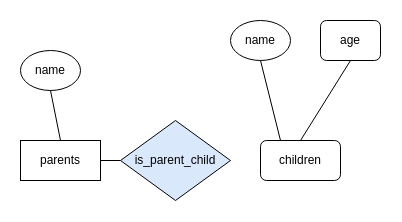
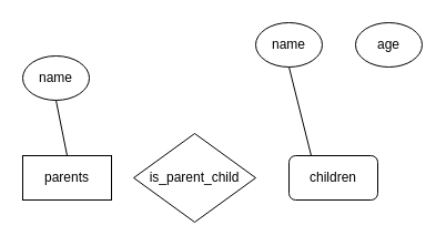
- <mxCell id="9" value="age" style="whiteSpace=wrap;html=1;rounded=1;" vertex="1" parent="1"><mxGeometry x="320" y="20" width="60" height="40" as="geometry" /></mxCell>
+ <mxCell id="9" value="age" style="ellipse;whiteSpace=wrap;html=1;" vertex="1" parent="1"><mxGeometry x="320" y="20" width="60" height="40" as="geometry" /></mxCell>
- <mxCell id="10" value="" style="endArrow=none;html=1;rounded=0;exitX=0.5;exitY=0;exitDx=0;exitDy=0;entryX=0.5;entryY=1;entryDx=0;entryDy=0;" edge="1" parent="1" source="3" target="9"><mxGeometry width="50" height="50" relative="1" as="geometry"><mxPoint x="184" y="150" as="sourcePoint" /><mxPoint x="174" y="90" as="targetPoint" /></mxGeometry></mxCell>
- <mxCell id="6" value="" style="endArrow=none;html=1;rounded=0;exitX=1;exitY=0.5;exitDx=0;exitDy=0;" edge="1" parent="1" source="2" target="11"><mxGeometry width="50" height="50" relative="1" as="geometry"><mxPoint x="170" y="210" as="sourcePoint" /><mxPoint x="140" y="260" as="targetPoint" /></mxGeometry></mxCell>
- <mxCell id="11" value="is_parent_child" style="rhombus;whiteSpace=wrap;html=1;fillColor=#dae8fc;" vertex="1" parent="1"><mxGeometry x="120" y="120" width="110" height="80" as="geometry" /></mxCell>
+ <mxCell id="11" value="is_parent_child" style="rhombus;whiteSpace=wrap;html=1;" vertex="1" parent="1"><mxGeometry x="120" y="120" width="110" height="80" as="geometry" /></mxCell>
